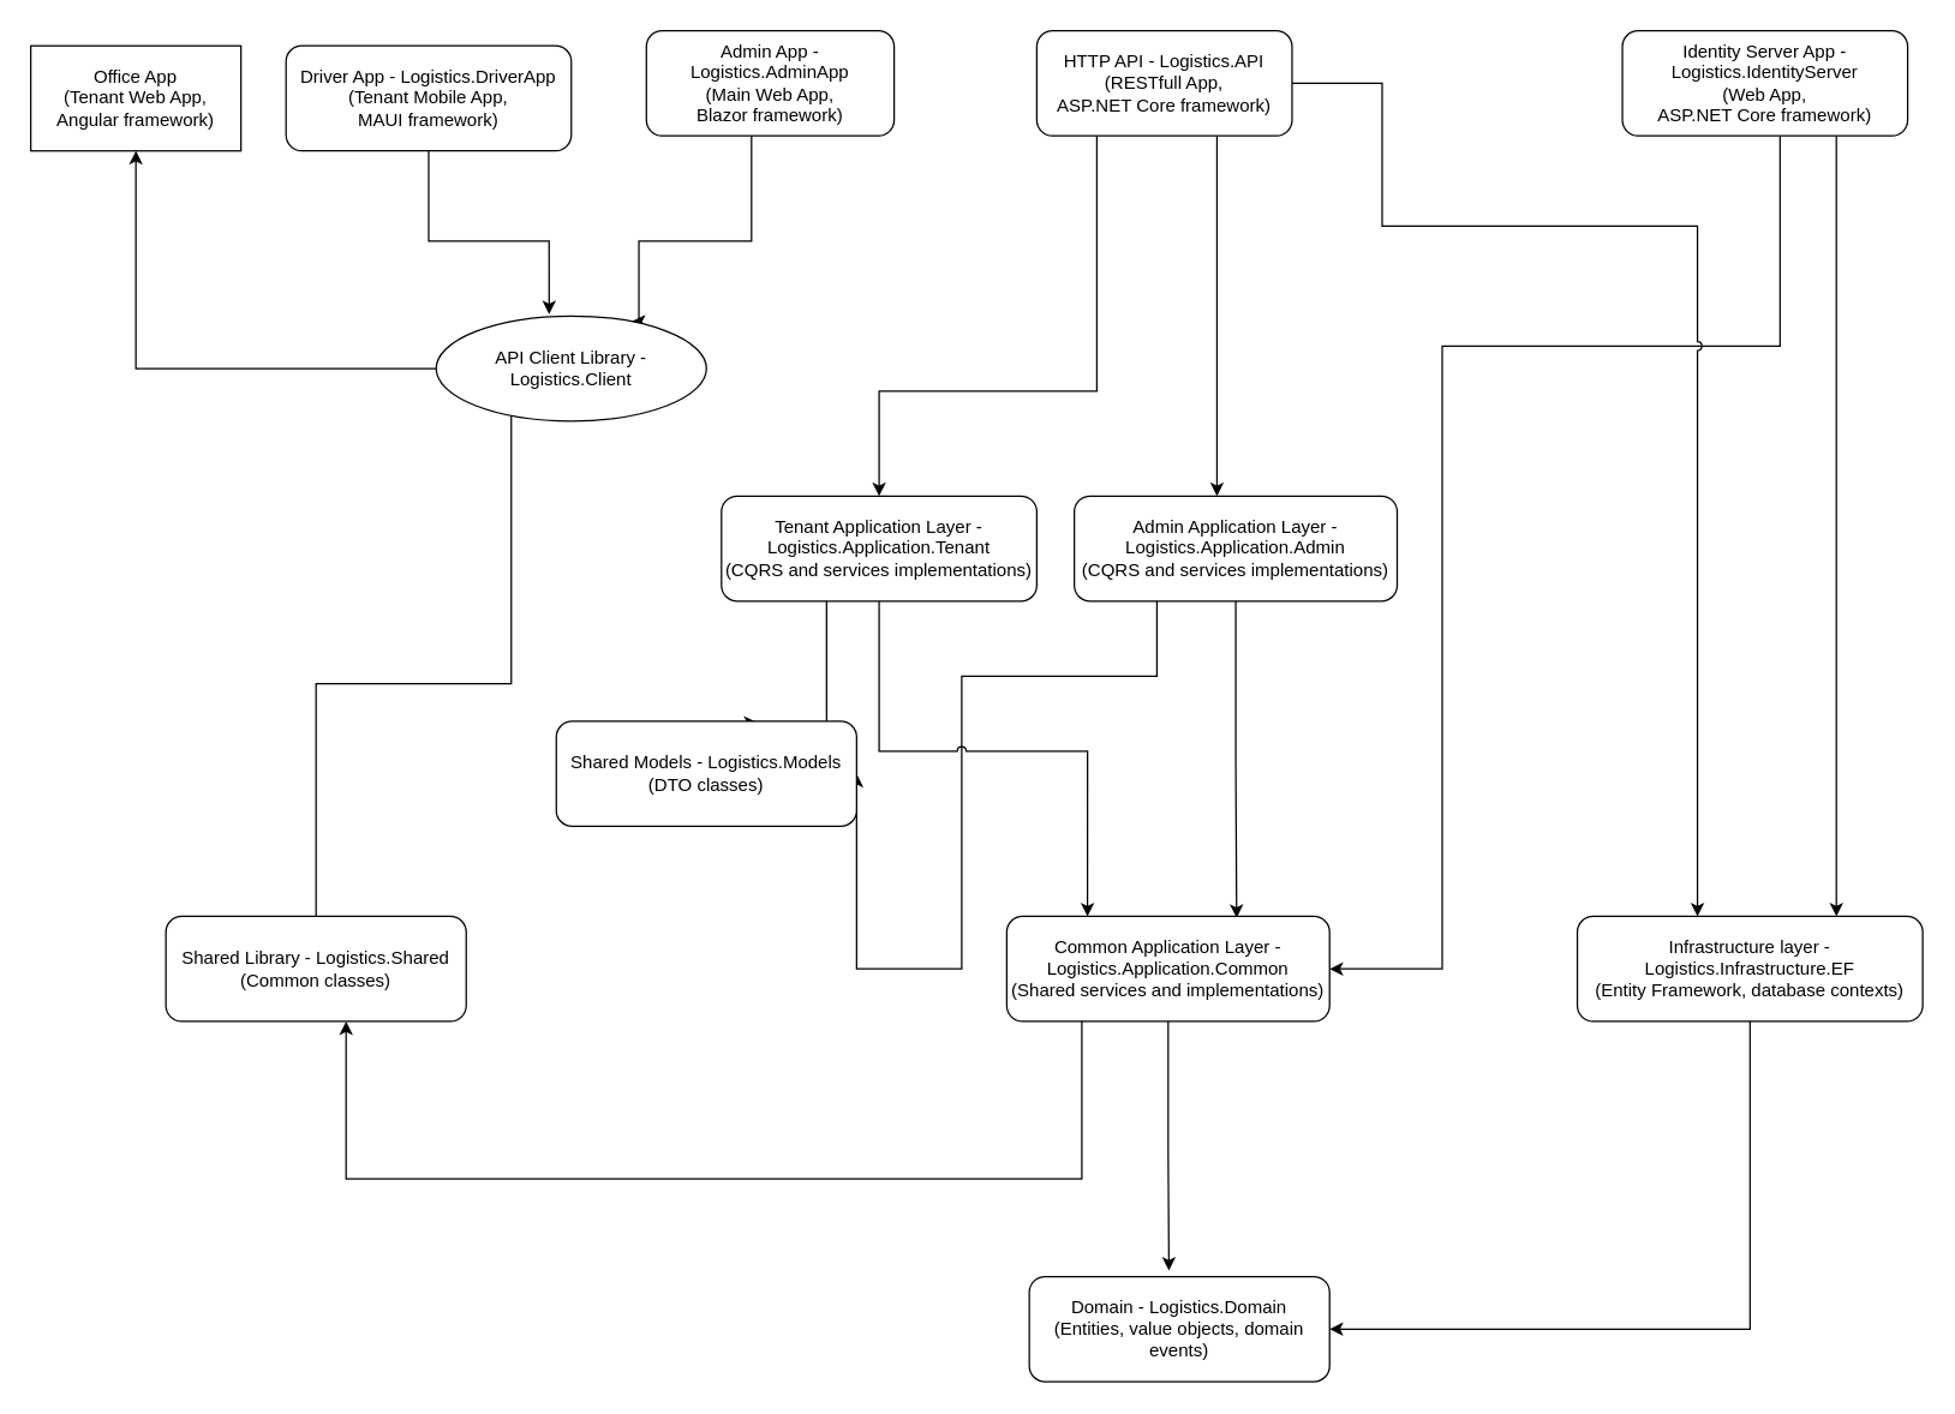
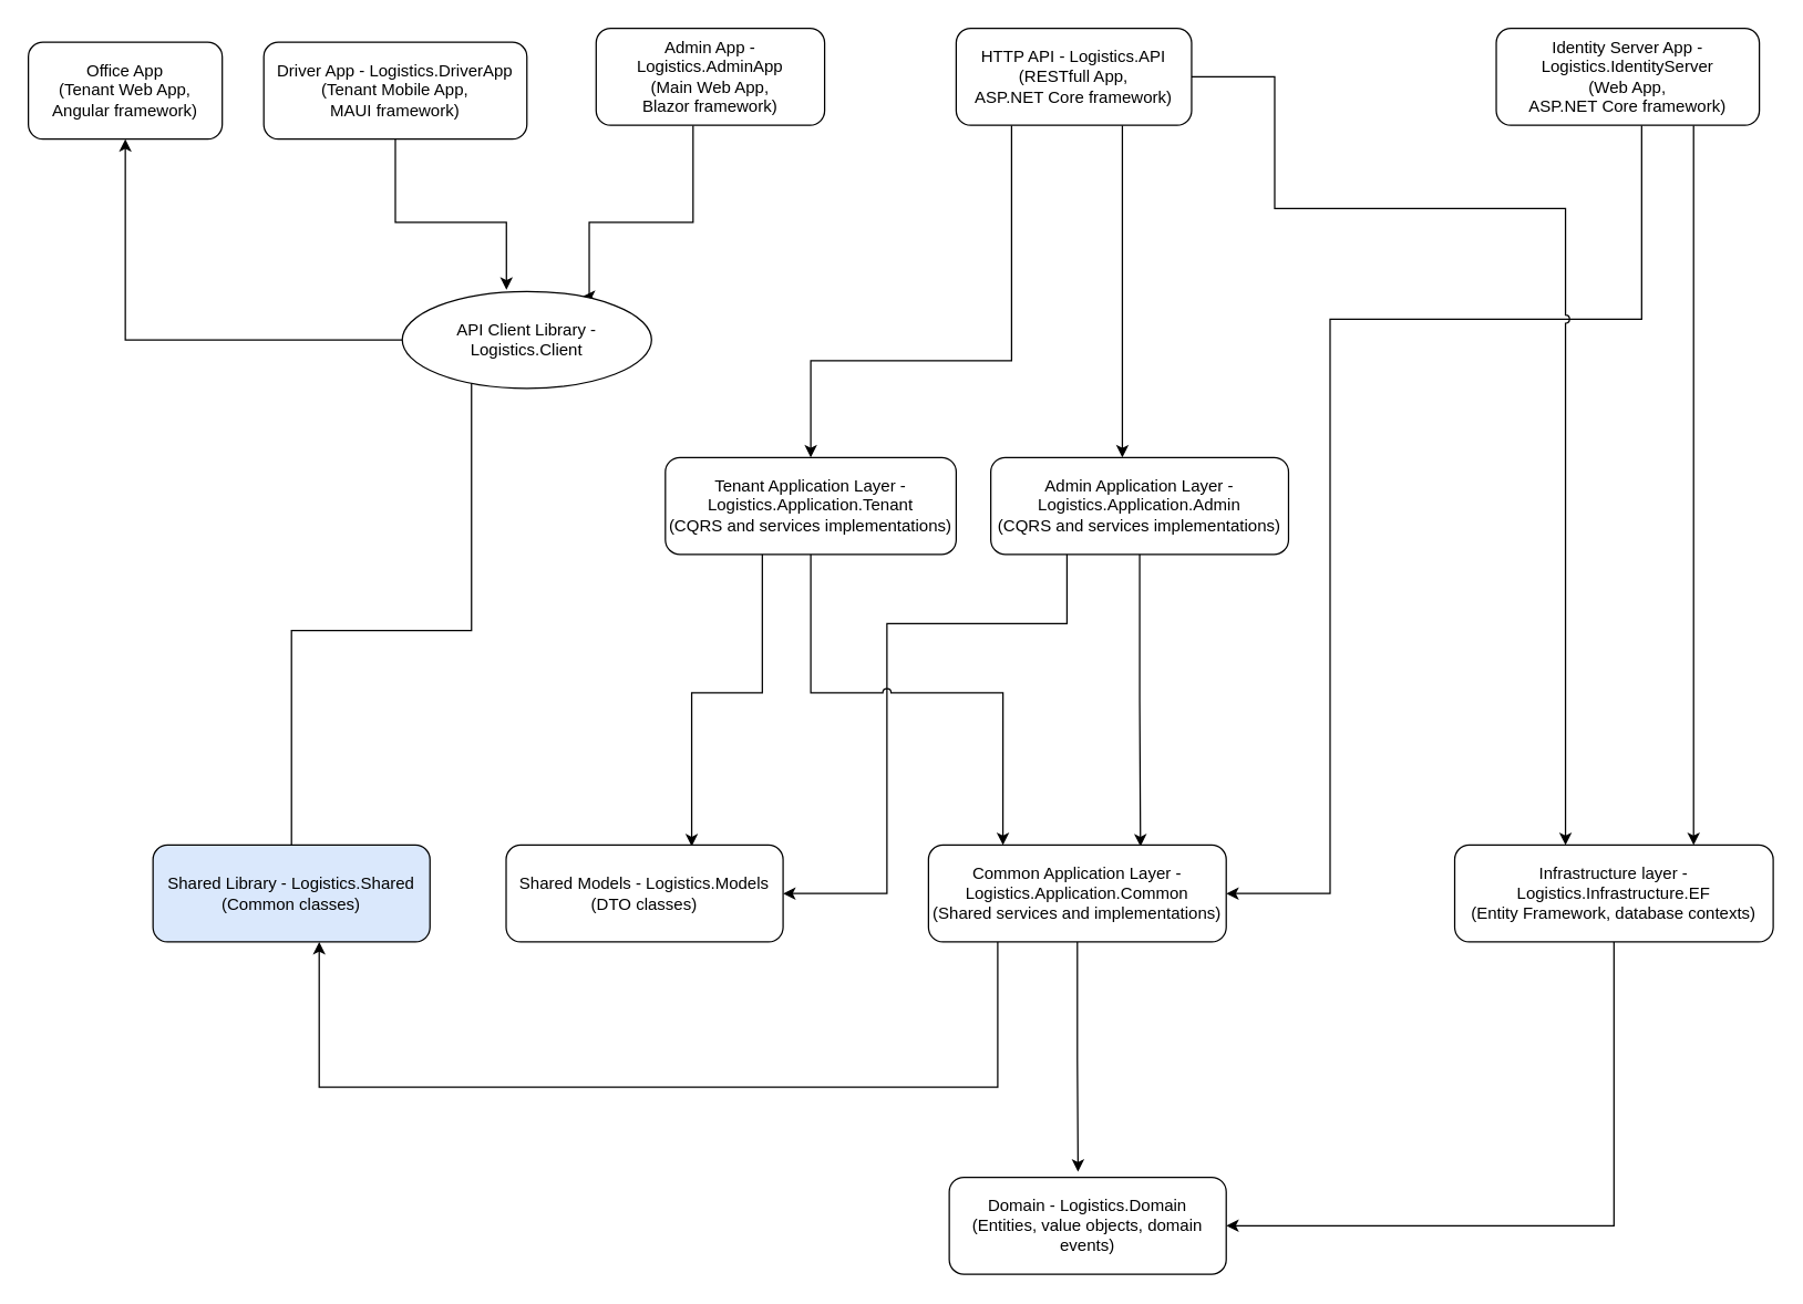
- <mxCell id="4" value="Office App&lt;br&gt;(Tenant Web App,&lt;br&gt;Angular framework)" style="whiteSpace=wrap;html=1;rounded=0;" parent="1" vertex="1"><mxGeometry x="20" y="30" width="140" height="70" as="geometry" /></mxCell>
+ <mxCell id="4" value="Office App&lt;br&gt;(Tenant Web App,&lt;br&gt;Angular framework)" style="rounded=1;whiteSpace=wrap;html=1;" parent="1" vertex="1"><mxGeometry x="20" y="30" width="140" height="70" as="geometry" /></mxCell>
- <mxCell id="27" value="Shared Models - Logistics.Models (DTO classes)" style="rounded=1;whiteSpace=wrap;html=1;" vertex="1" parent="1"><mxGeometry x="370" y="480" width="200" height="70" as="geometry" /></mxCell>
+ <mxCell id="27" value="Shared Models - Logistics.Models (DTO classes)" style="rounded=1;whiteSpace=wrap;html=1;" vertex="1" parent="1"><mxGeometry x="365" y="610" width="200" height="70" as="geometry" /></mxCell>
- <mxCell id="23" value="Shared Library - Logistics.Shared (Common classes)" style="rounded=1;whiteSpace=wrap;html=1;" parent="1" vertex="1"><mxGeometry x="110" y="610" width="200" height="70" as="geometry" /></mxCell>
+ <mxCell id="23" value="Shared Library - Logistics.Shared (Common classes)" style="rounded=1;whiteSpace=wrap;html=1;fillColor=#dae8fc;" parent="1" vertex="1"><mxGeometry x="110" y="610" width="200" height="70" as="geometry" /></mxCell>
